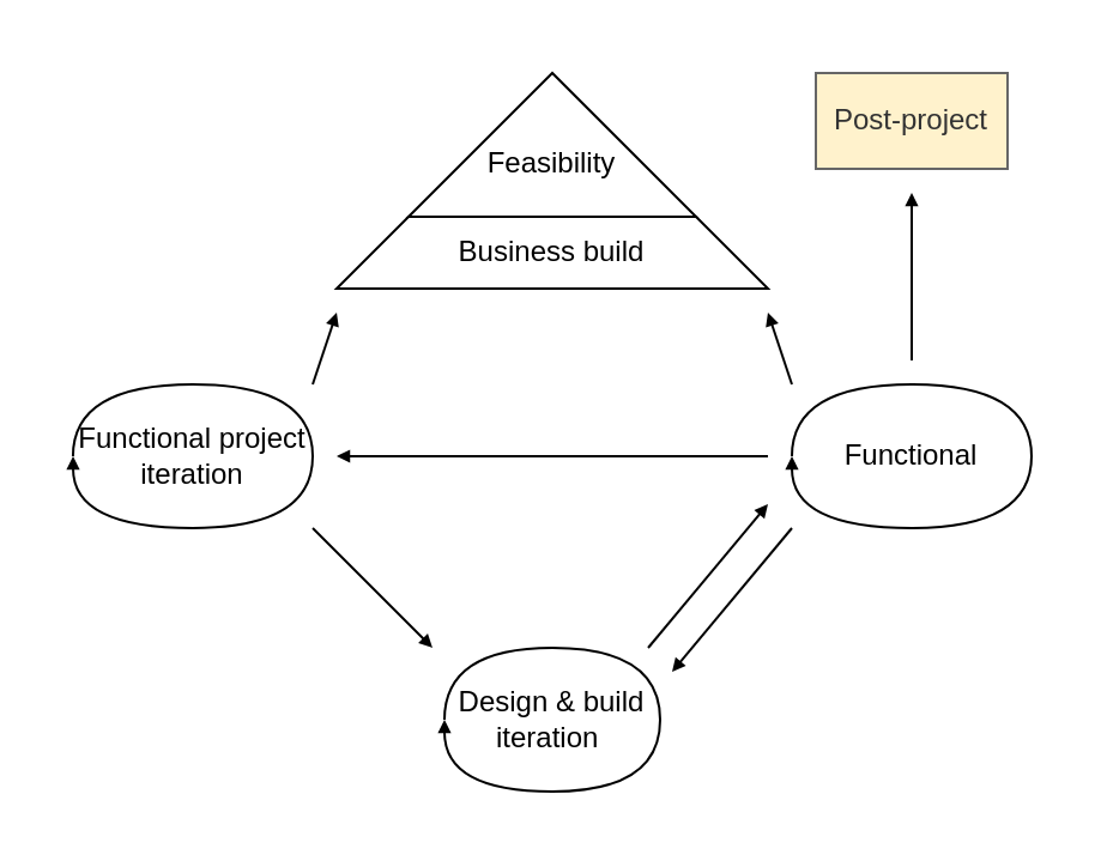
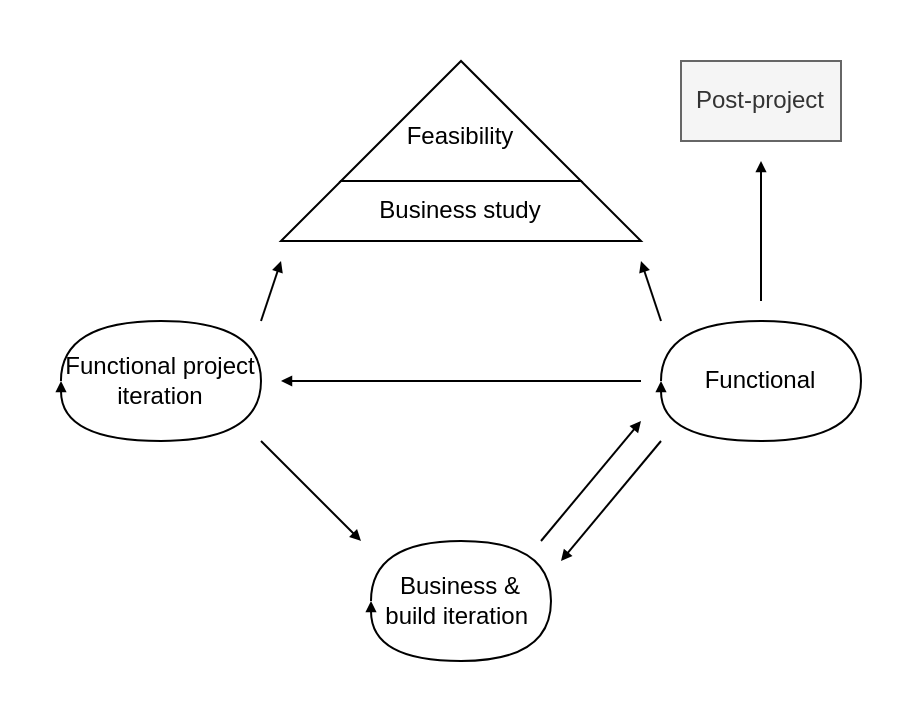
- <mxCell id="3" value="Post-project" style="rounded=0;whiteSpace=wrap;html=1;fillColor=#fff2cc;fontColor=#333333;strokeColor=#666666;" vertex="1" parent="1"><mxGeometry x="340" y="30" width="80" height="40" as="geometry" /></mxCell>
+ <mxCell id="3" value="Post-project" style="rounded=0;whiteSpace=wrap;html=1;fillColor=#f5f5f5;fontColor=#333333;strokeColor=#666666;" vertex="1" parent="1"><mxGeometry x="340" y="30" width="80" height="40" as="geometry" /></mxCell>
- <mxCell id="5" value="Business build" style="shape=trapezoid;perimeter=trapezoidPerimeter;whiteSpace=wrap;html=1;fixedSize=1;size=30;" vertex="1" parent="1"><mxGeometry x="140" y="90" width="180" height="30" as="geometry" /></mxCell>
+ <mxCell id="5" value="Business study" style="shape=trapezoid;perimeter=trapezoidPerimeter;whiteSpace=wrap;html=1;fixedSize=1;size=30;" vertex="1" parent="1"><mxGeometry x="140" y="90" width="180" height="30" as="geometry" /></mxCell>
- <mxCell id="8" value="Design &amp;amp; build iteration&amp;nbsp;" style="rounded=0;whiteSpace=wrap;html=1;fillColor=none;strokeColor=none;" vertex="1" parent="6"><mxGeometry y="10" width="90" height="40" as="geometry" /></mxCell>
+ <mxCell id="8" value="Business &amp;amp; build iteration&amp;nbsp;" style="rounded=0;whiteSpace=wrap;html=1;fillColor=none;strokeColor=none;" vertex="1" parent="6"><mxGeometry y="10" width="90" height="40" as="geometry" /></mxCell>
